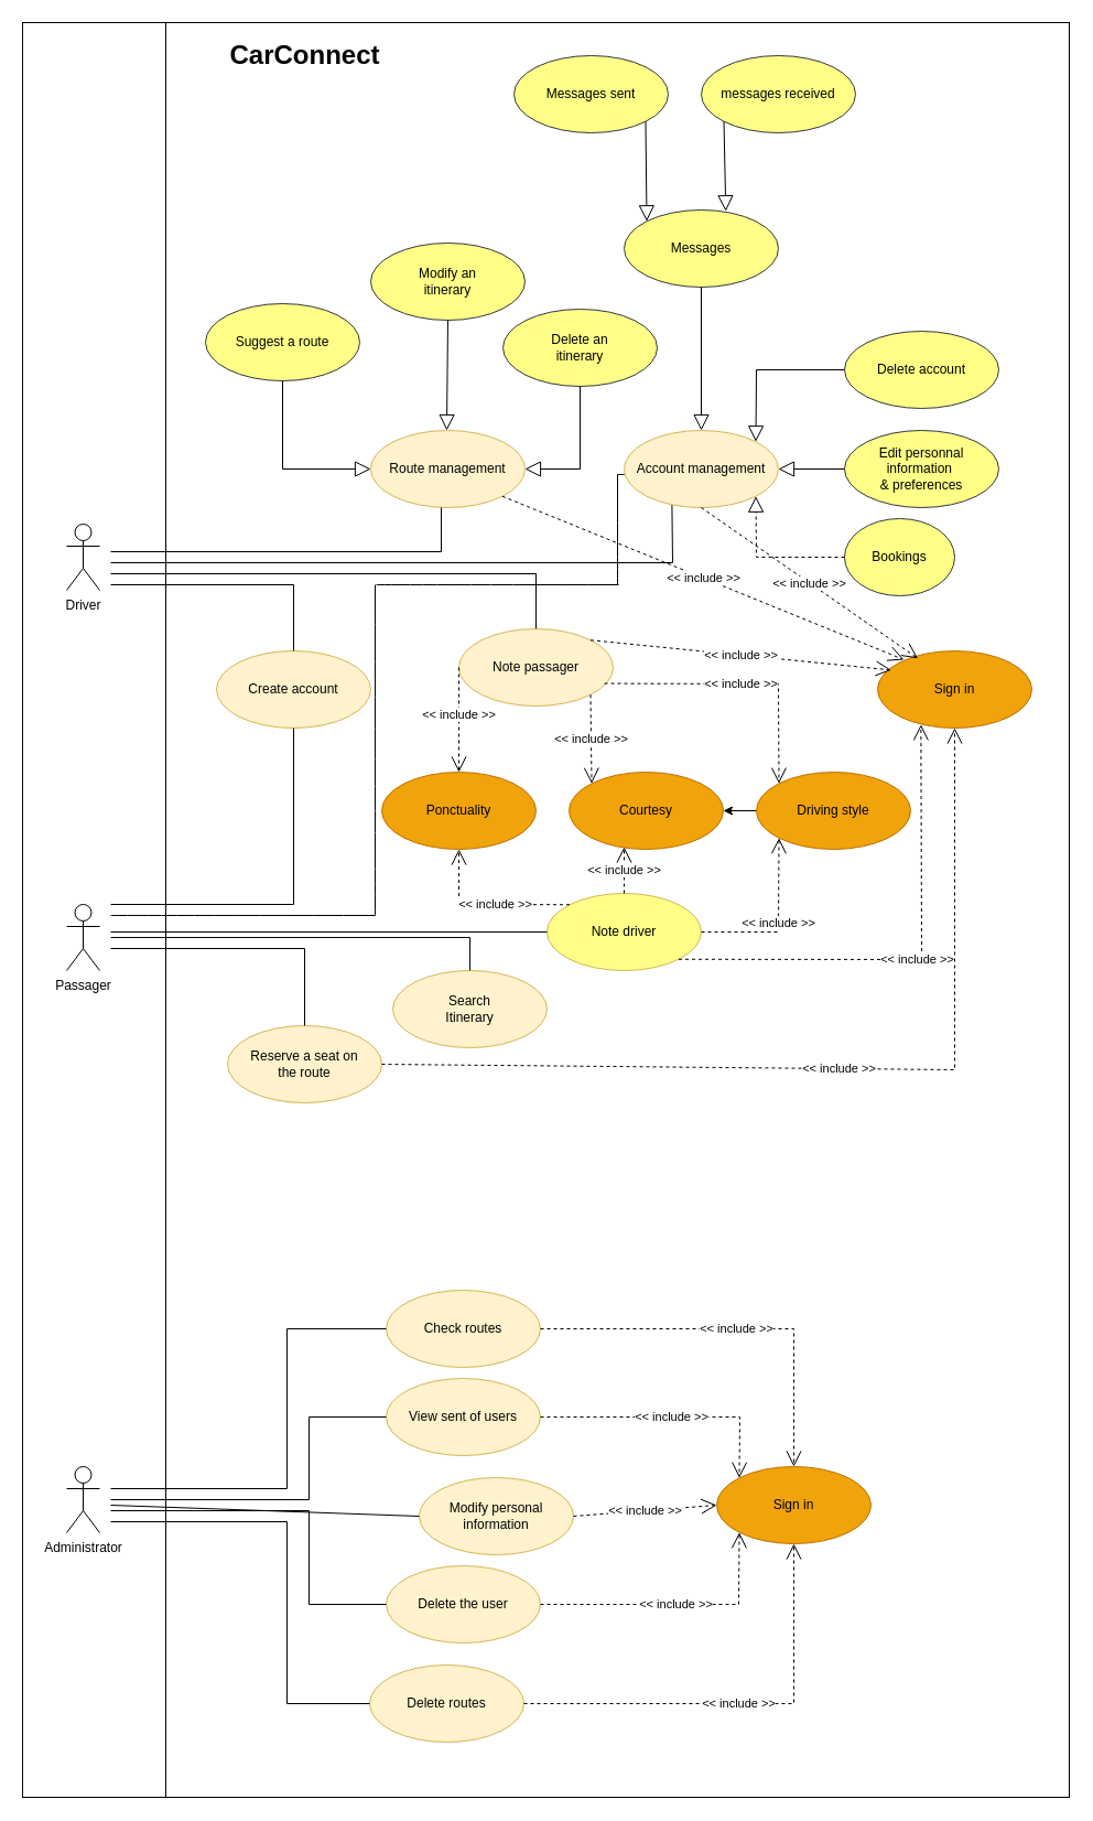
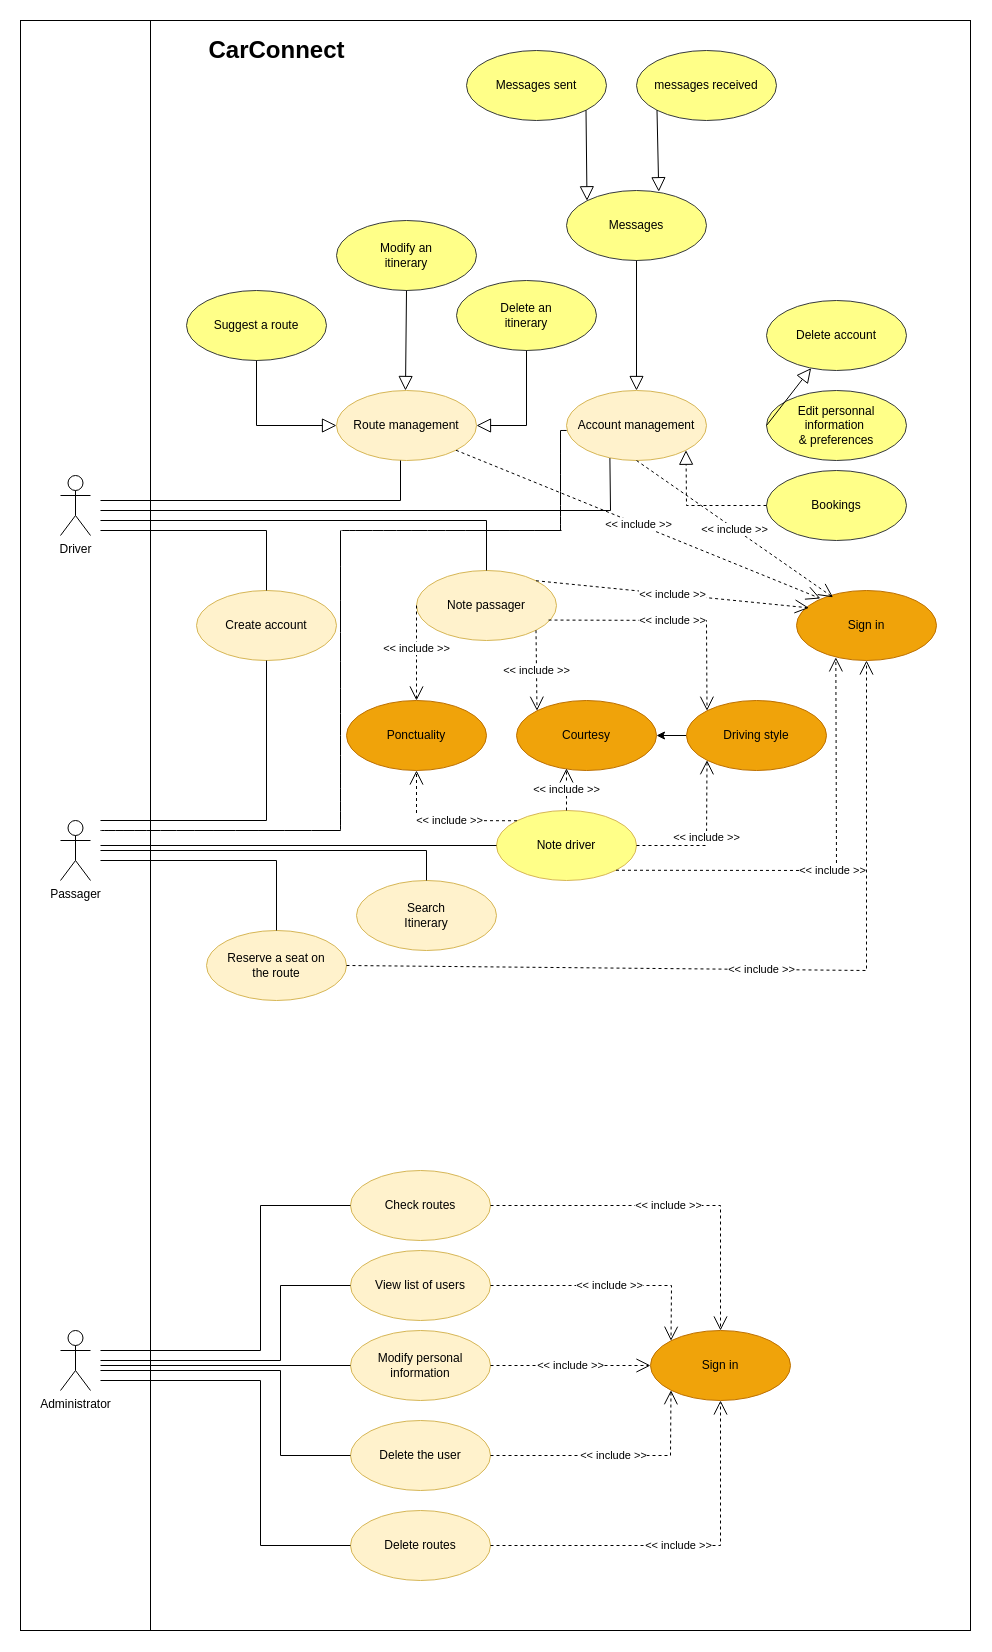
- <mxCell id="18" value="Suggest a route" style="ellipse;whiteSpace=wrap;html=1;fillColor=#ffff88;strokeColor=#36393d;" parent="1" vertex="1"><mxGeometry x="186" y="275" width="140" height="70" as="geometry" /></mxCell>
+ <mxCell id="18" value="Suggest a route" style="ellipse;whiteSpace=wrap;html=1;fillColor=#ffff88;strokeColor=#36393d;" parent="1" vertex="1"><mxGeometry x="186" y="290" width="140" height="70" as="geometry" /></mxCell>
- <mxCell id="36" value="" style="endArrow=block;endFill=0;endSize=12;html=1;rounded=0;entryX=1;entryY=0;entryDx=0;entryDy=0;exitX=0;exitY=0.5;exitDx=0;exitDy=0;" parent="1" source="21" target="5" edge="1"><mxGeometry width="160" relative="1" as="geometry"><mxPoint x="596" y="275" as="sourcePoint" /><mxPoint x="596" y="400" as="targetPoint" /><Array as="points"><mxPoint x="686" y="335" /></Array></mxGeometry></mxCell>
- <mxCell id="37" value="" style="endArrow=block;endFill=0;endSize=12;html=1;rounded=0;entryX=1;entryY=0.5;entryDx=0;entryDy=0;exitX=0;exitY=0.5;exitDx=0;exitDy=0;" parent="1" source="22" target="5" edge="1"><mxGeometry width="160" relative="1" as="geometry"><mxPoint x="596" y="275" as="sourcePoint" /><mxPoint x="596" y="400" as="targetPoint" /></mxGeometry></mxCell>
+ <mxCell id="37" value="" style="endArrow=block;endFill=0;endSize=12;html=1;rounded=0;exitX=0;exitY=0.5;exitDx=0;exitDy=0;" parent="1" source="22" target="21" edge="1"><mxGeometry width="160" relative="1" as="geometry"><mxPoint x="596" y="275" as="sourcePoint" /><mxPoint x="596" y="400" as="targetPoint" /></mxGeometry></mxCell>
- <mxCell id="16" value="Bookings" style="ellipse;whiteSpace=wrap;html=1;fillColor=#ffff88;strokeColor=#36393d;" parent="1" vertex="1"><mxGeometry x="766" y="470" width="100" height="70" as="geometry" /></mxCell>
+ <mxCell id="16" value="Bookings" style="ellipse;whiteSpace=wrap;html=1;fillColor=#ffff88;strokeColor=#36393d;" parent="1" vertex="1"><mxGeometry x="766" y="470" width="140" height="70" as="geometry" /></mxCell>
- <mxCell id="10" value="View sent of users" style="ellipse;whiteSpace=wrap;html=1;fillColor=#fff2cc;strokeColor=#d6b656;" parent="1" vertex="1"><mxGeometry x="350" y="1250" width="140" height="70" as="geometry" /></mxCell>
+ <mxCell id="10" value="View list of users" style="ellipse;whiteSpace=wrap;html=1;fillColor=#fff2cc;strokeColor=#d6b656;" parent="1" vertex="1"><mxGeometry x="350" y="1250" width="140" height="70" as="geometry" /></mxCell>
- <mxCell id="11" value="Modify personal information" style="ellipse;whiteSpace=wrap;html=1;fillColor=#fff2cc;strokeColor=#d6b656;" parent="1" vertex="1"><mxGeometry x="380" y="1340" width="140" height="70" as="geometry" /></mxCell>
+ <mxCell id="11" value="Modify personal information" style="ellipse;whiteSpace=wrap;html=1;fillColor=#fff2cc;strokeColor=#d6b656;" parent="1" vertex="1"><mxGeometry x="350" y="1330" width="140" height="70" as="geometry" /></mxCell>
- <mxCell id="12" value="Delete routes" style="ellipse;whiteSpace=wrap;html=1;fillColor=#fff2cc;strokeColor=#d6b656;" parent="1" vertex="1"><mxGeometry x="335" y="1510" width="140" height="70" as="geometry" /></mxCell>
+ <mxCell id="12" value="Delete routes" style="ellipse;whiteSpace=wrap;html=1;fillColor=#fff2cc;strokeColor=#d6b656;" parent="1" vertex="1"><mxGeometry x="350" y="1510" width="140" height="70" as="geometry" /></mxCell>
